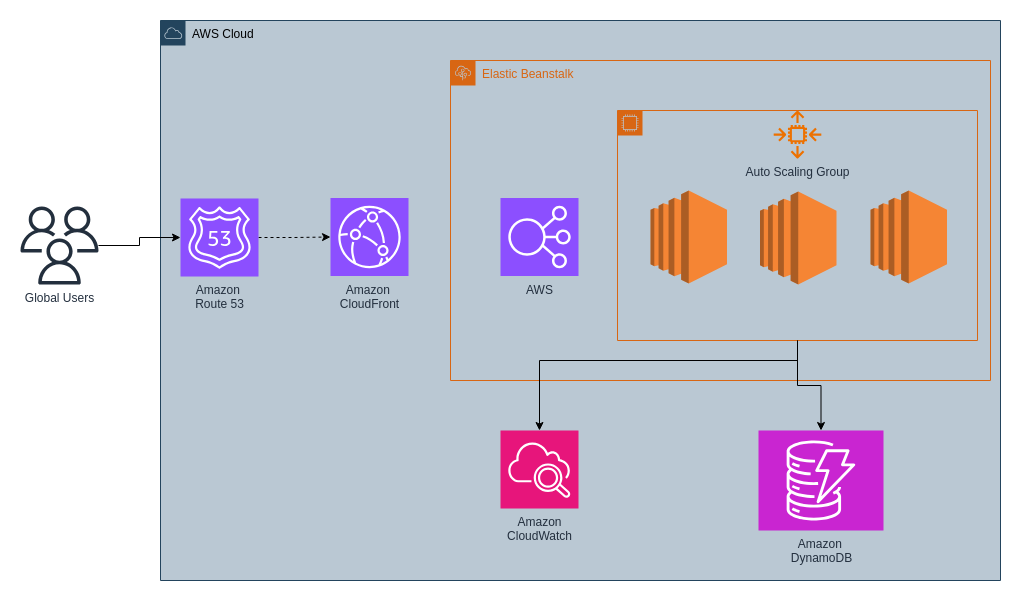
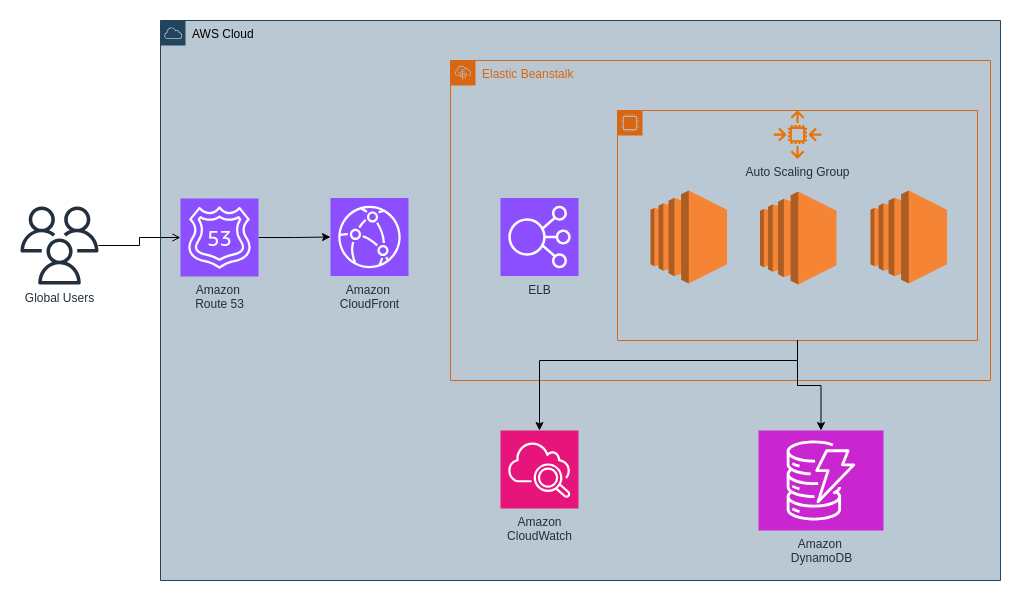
- <mxCell id="12" style="edgeStyle=orthogonalEdgeStyle;rounded=0;orthogonalLoop=1;jettySize=auto;html=1;" edge="1" parent="1" source="13" target="11"><mxGeometry relative="1" as="geometry" /></mxCell>
+ <mxCell id="12" style="edgeStyle=orthogonalEdgeStyle;rounded=0;orthogonalLoop=1;jettySize=auto;html=1;endArrow=open;" edge="1" parent="1" source="13" target="11"><mxGeometry relative="1" as="geometry" /></mxCell>
- <mxCell id="10" value="" style="edgeStyle=orthogonalEdgeStyle;rounded=0;orthogonalLoop=1;jettySize=auto;html=1;dashed=1;" edge="1" parent="1" source="11" target="9"><mxGeometry relative="1" as="geometry" /></mxCell>
+ <mxCell id="10" value="" style="edgeStyle=orthogonalEdgeStyle;rounded=0;orthogonalLoop=1;jettySize=auto;html=1;" edge="1" parent="1" source="11" target="9"><mxGeometry relative="1" as="geometry" /></mxCell>
- <mxCell id="7" value="AWS" style="sketch=0;points=[[0,0,0],[0.25,0,0],[0.5,0,0],[0.75,0,0],[1,0,0],[0,1,0],[0.25,1,0],[0.5,1,0],[0.75,1,0],[1,1,0],[0,0.25,0],[0,0.5,0],[0,0.75,0],[1,0.25,0],[1,0.5,0],[1,0.75,0]];outlineConnect=0;fontColor=#232F3E;fillColor=#8C4FFF;strokeColor=#ffffff;dashed=0;verticalLabelPosition=bottom;verticalAlign=top;align=center;html=1;fontSize=12;fontStyle=0;aspect=fixed;shape=mxgraph.aws4.resourceIcon;resIcon=mxgraph.aws4.elastic_load_balancing;" vertex="1" parent="3"><mxGeometry x="50" y="137.5" width="78" height="78" as="geometry" /></mxCell>
+ <mxCell id="7" value="ELB" style="sketch=0;points=[[0,0,0],[0.25,0,0],[0.5,0,0],[0.75,0,0],[1,0,0],[0,1,0],[0.25,1,0],[0.5,1,0],[0.75,1,0],[1,1,0],[0,0.25,0],[0,0.5,0],[0,0.75,0],[1,0.25,0],[1,0.5,0],[1,0.75,0]];outlineConnect=0;fontColor=#232F3E;fillColor=#8C4FFF;strokeColor=#ffffff;dashed=0;verticalLabelPosition=bottom;verticalAlign=top;align=center;html=1;fontSize=12;fontStyle=0;aspect=fixed;shape=mxgraph.aws4.resourceIcon;resIcon=mxgraph.aws4.elastic_load_balancing;" vertex="1" parent="3"><mxGeometry x="50" y="137.5" width="78" height="78" as="geometry" /></mxCell>
